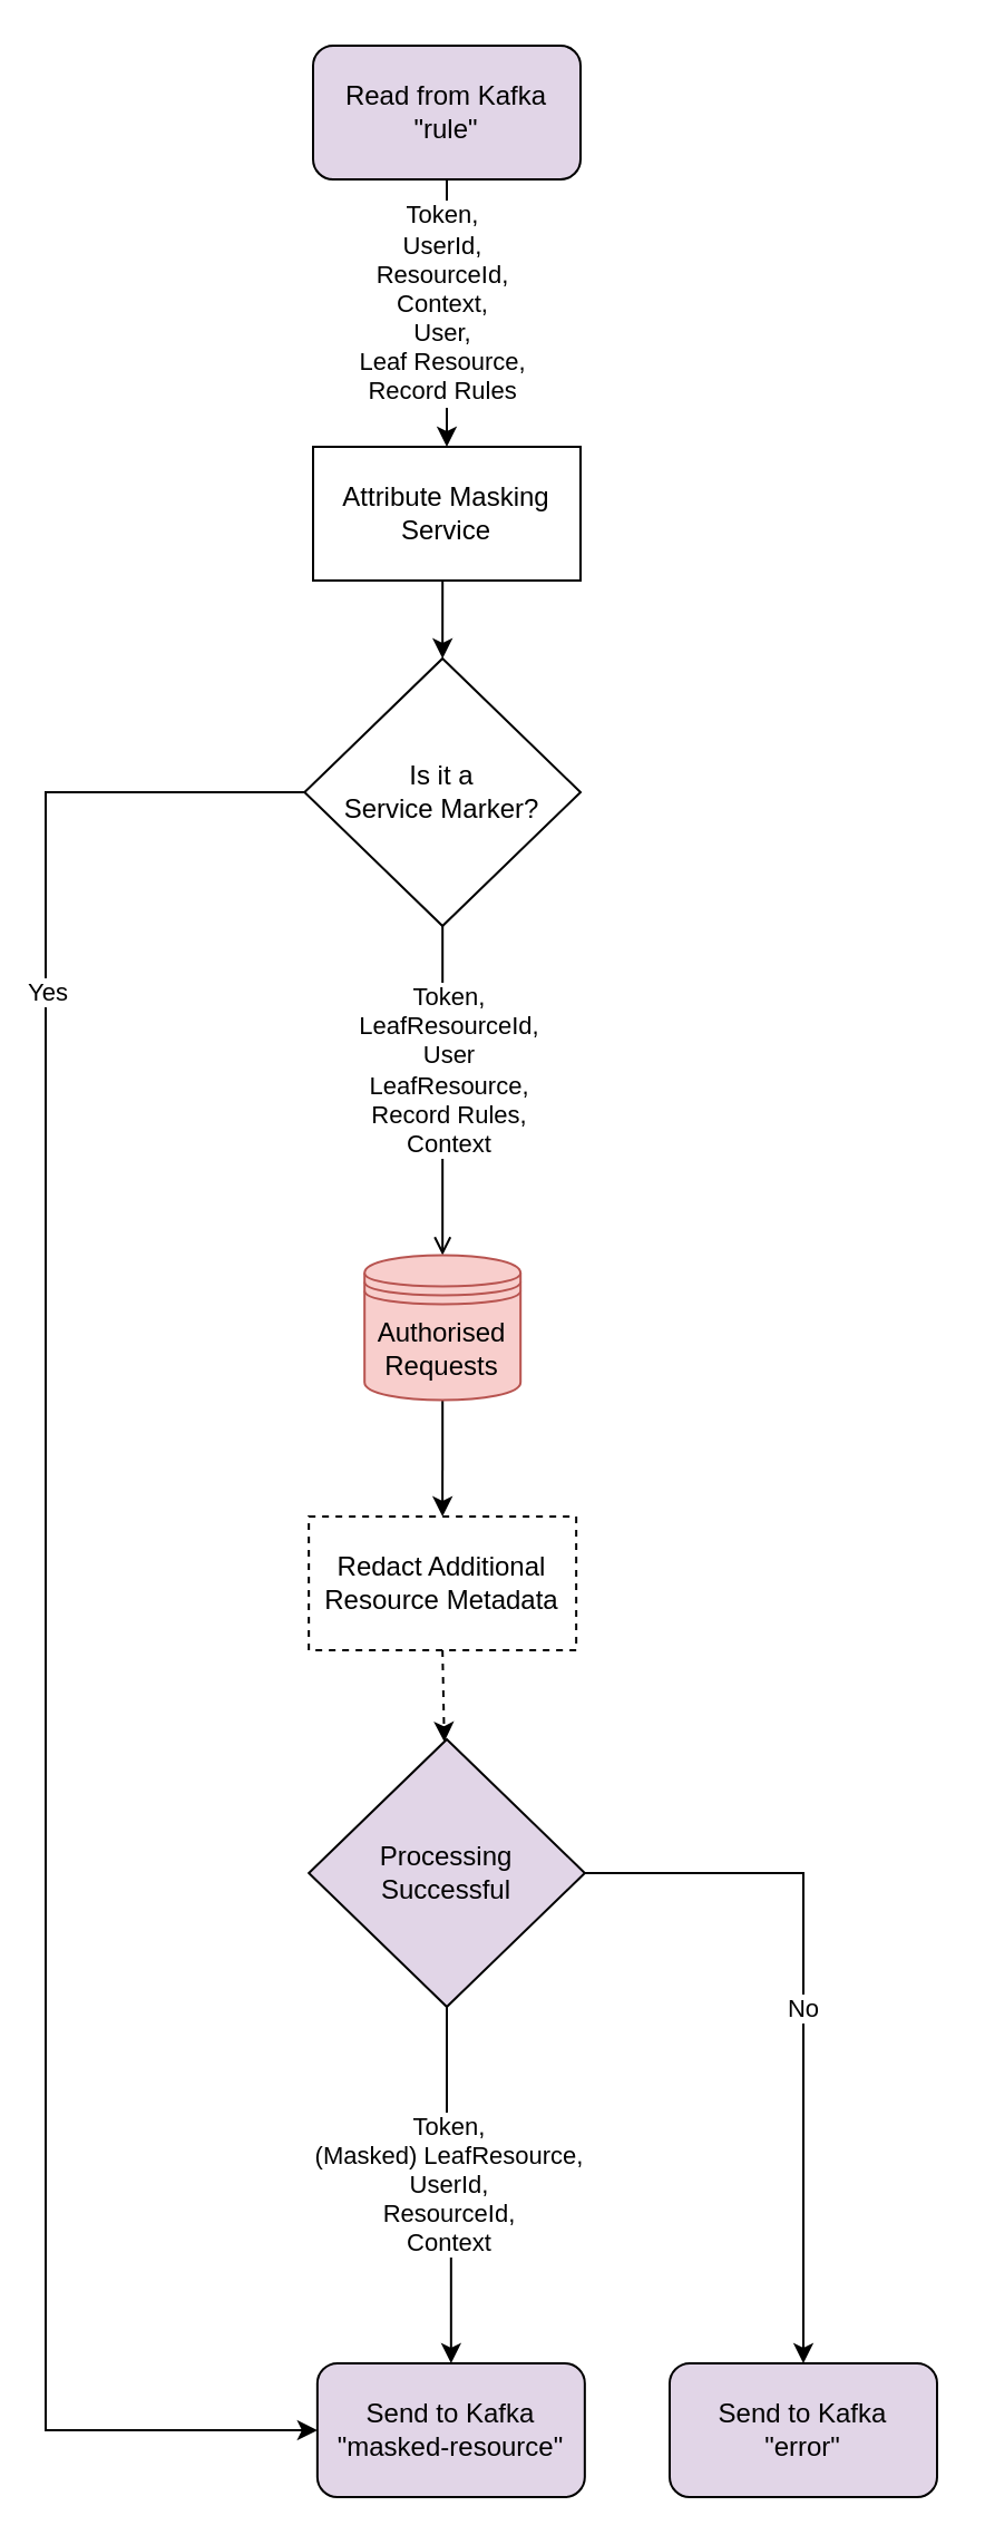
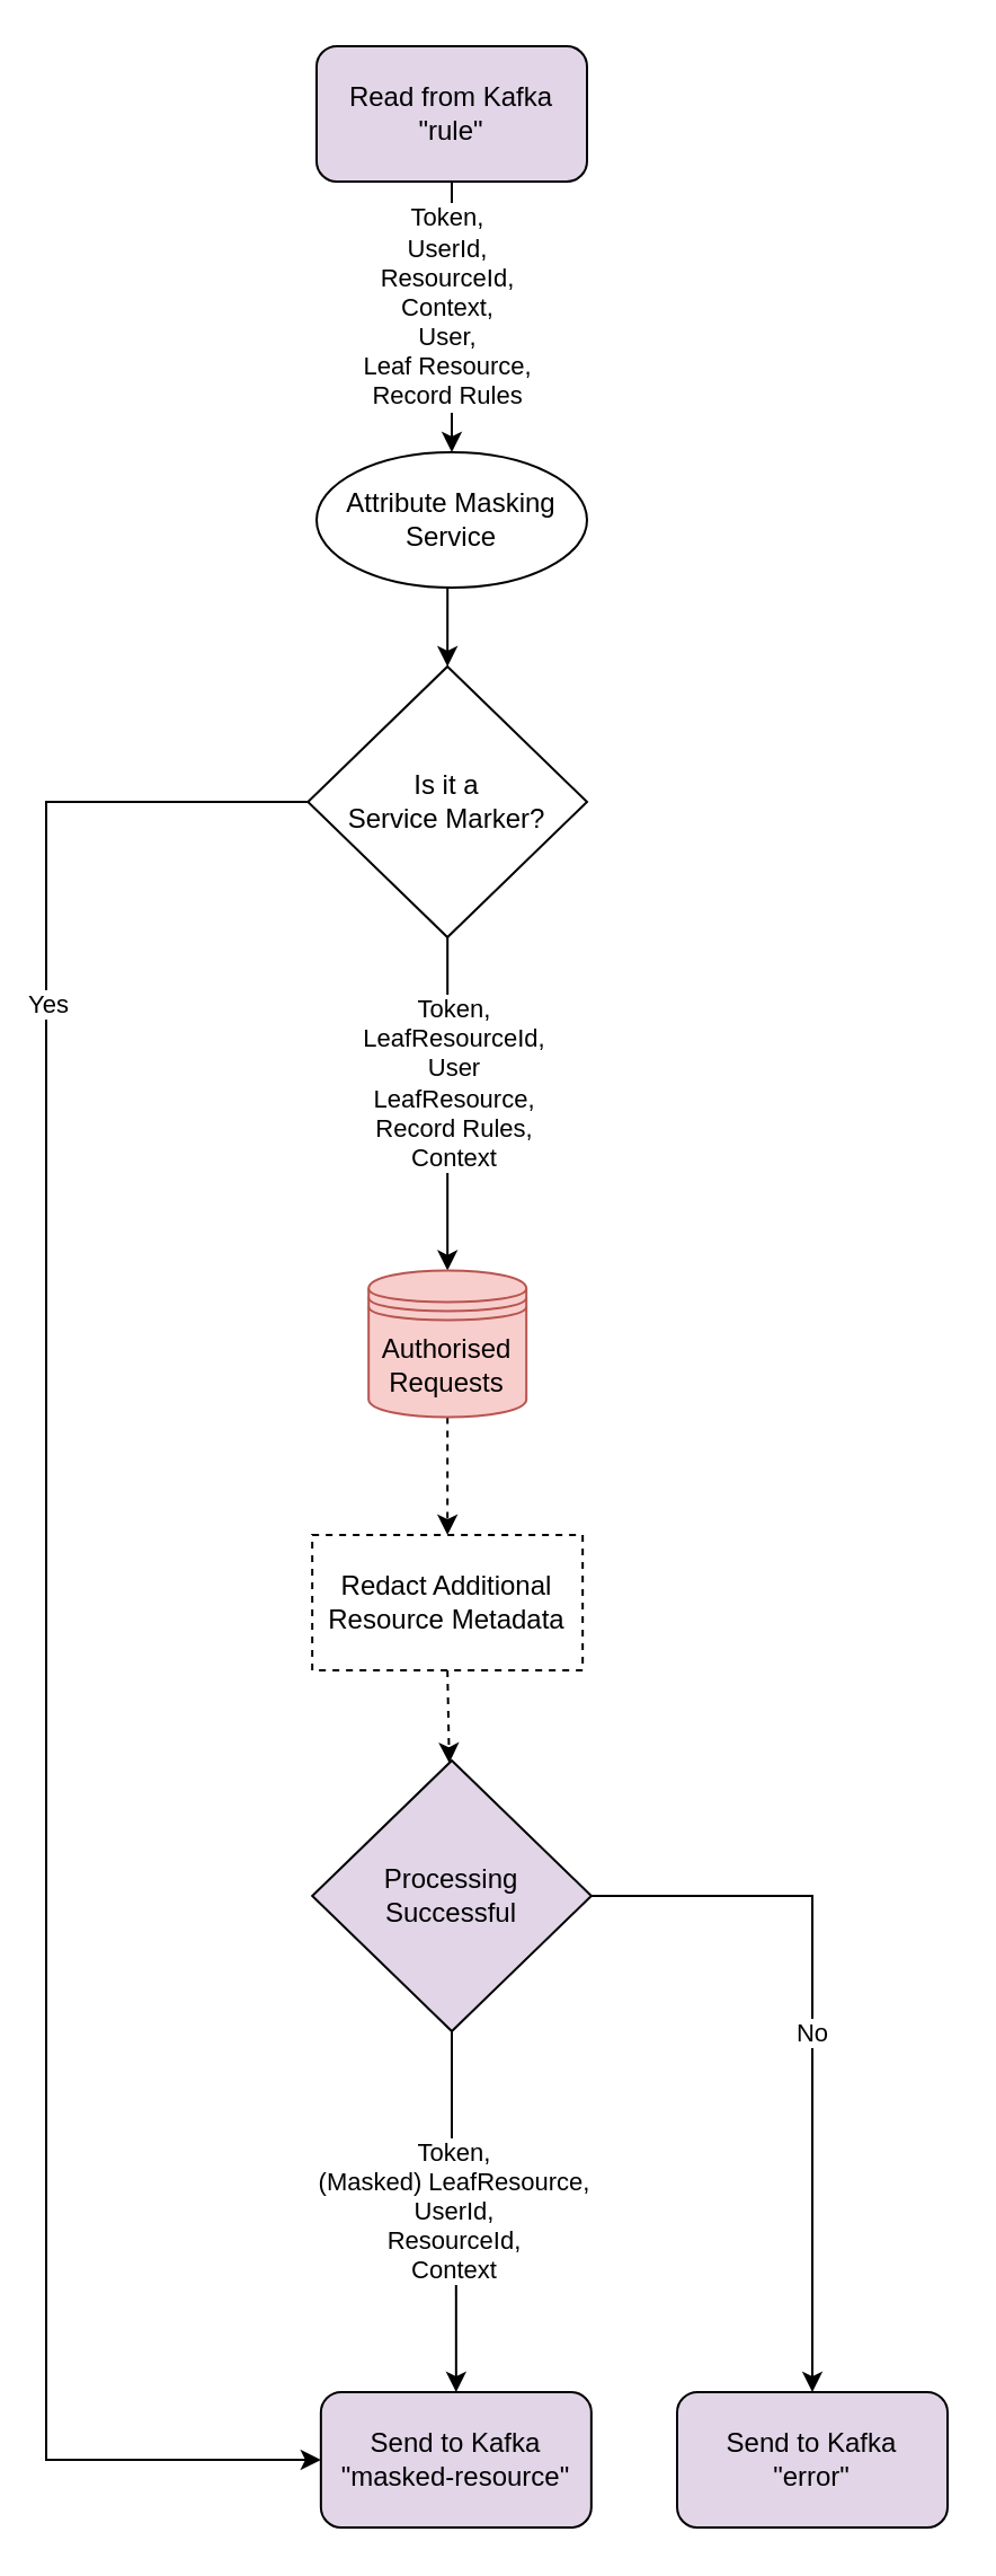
- <mxCell id="3" value="Attribute Masking Service" style="rounded=0;whiteSpace=wrap;html=1;" parent="1" vertex="1"><mxGeometry x="140" y="200" width="120" height="60" as="geometry" /></mxCell>
+ <mxCell id="3" value="Attribute Masking Service" style="ellipse;whiteSpace=wrap;html=1;" parent="1" vertex="1"><mxGeometry x="140" y="200" width="120" height="60" as="geometry" /></mxCell>
- <mxCell id="9" style="edgeStyle=orthogonalEdgeStyle;rounded=0;orthogonalLoop=1;jettySize=auto;html=1;exitX=0.5;exitY=1;exitDx=0;exitDy=0;entryX=0.5;entryY=0;entryDx=0;entryDy=0;endArrow=open;" parent="1" source="11" target="15" edge="1"><mxGeometry relative="1" as="geometry" /></mxCell>
+ <mxCell id="9" style="edgeStyle=orthogonalEdgeStyle;rounded=0;orthogonalLoop=1;jettySize=auto;html=1;exitX=0.5;exitY=1;exitDx=0;exitDy=0;entryX=0.5;entryY=0;entryDx=0;entryDy=0;" parent="1" source="11" target="15" edge="1"><mxGeometry relative="1" as="geometry" /></mxCell>
- <mxCell id="14" style="edgeStyle=orthogonalEdgeStyle;rounded=0;orthogonalLoop=1;jettySize=auto;html=1;exitX=0.5;exitY=1;exitDx=0;exitDy=0;entryX=0.5;entryY=0;entryDx=0;entryDy=0;" parent="1" source="15" target="13" edge="1"><mxGeometry relative="1" as="geometry" /></mxCell>
+ <mxCell id="14" style="edgeStyle=orthogonalEdgeStyle;rounded=0;orthogonalLoop=1;jettySize=auto;html=1;exitX=0.5;exitY=1;exitDx=0;exitDy=0;entryX=0.5;entryY=0;entryDx=0;entryDy=0;dashed=1;" parent="1" source="15" target="13" edge="1"><mxGeometry relative="1" as="geometry" /></mxCell>
